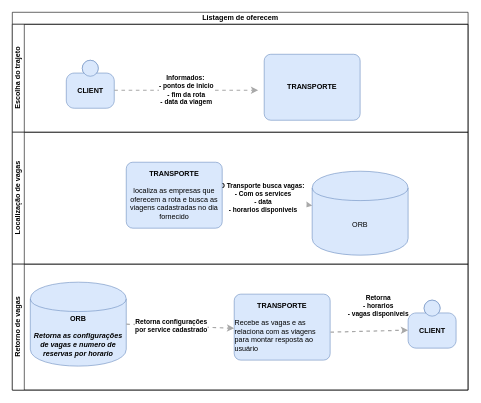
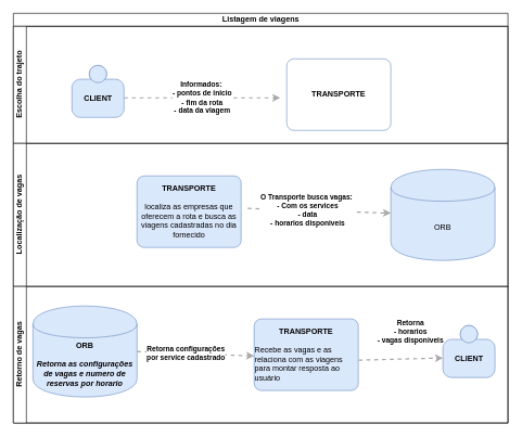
- <mxCell id="2" value="Listagem de oferecem" style="swimlane;html=1;childLayout=stackLayout;resizeParent=1;resizeParentMax=0;horizontal=1;startSize=20;horizontalStack=0;" vertex="1" parent="1"><mxGeometry x="20" y="20" width="760" height="630" as="geometry" /></mxCell>
+ <mxCell id="2" value="Listagem de viagens" style="swimlane;html=1;childLayout=stackLayout;resizeParent=1;resizeParentMax=0;horizontal=1;startSize=20;horizontalStack=0;" vertex="1" parent="1"><mxGeometry x="20" y="20" width="760" height="630" as="geometry" /></mxCell>
- <mxCell id="5" value="&lt;b&gt;TRANSPORTE&lt;/b&gt;" style="rounded=1;whiteSpace=wrap;html=1;labelBackgroundColor=none;fillColor=#dae8fc;fontColor=#000000;align=center;arcSize=10;strokeColor=#6c8ebf;points=[[0.25,0,0],[0.5,0,0],[0.75,0,0],[1,0.25,0],[1,0.5,0],[1,0.75,0],[0.75,1,0],[0.5,1,0],[0.25,1,0],[0,0.75,0],[0,0.5,0],[0,0.25,0]];" vertex="1" parent="3"><mxGeometry x="420" y="50" width="160" height="110.0" as="geometry" /></mxCell>
+ <mxCell id="5" value="&lt;b&gt;TRANSPORTE&lt;/b&gt;" style="rounded=1;whiteSpace=wrap;html=1;labelBackgroundColor=none;fillColor=#ffffff;fontColor=#000000;align=center;arcSize=10;strokeColor=#6c8ebf;points=[[0.25,0,0],[0.5,0,0],[0.75,0,0],[1,0.25,0],[1,0.5,0],[1,0.75,0],[0.75,1,0],[0.5,1,0],[0.25,1,0],[0,0.75,0],[0,0.5,0],[0,0.25,0]];" vertex="1" parent="3"><mxGeometry x="420" y="50" width="160" height="110.0" as="geometry" /></mxCell>
- <mxCell id="9" value="ORB" style="shape=cylinder;whiteSpace=wrap;html=1;boundedLbl=1;rounded=0;labelBackgroundColor=none;fillColor=#dae8fc;fontSize=12;fontColor=#000000;align=center;strokeColor=#6c8ebf;points=[[0.5,0,0],[1,0.25,0],[1,0.5,0],[1,0.75,0],[0.5,1,0],[0,0.75,0],[0,0.5,0],[0,0.25,0]];" vertex="1" parent="7"><mxGeometry x="500" y="65" width="160" height="140" as="geometry" /></mxCell>
+ <mxCell id="9" value="ORB" style="shape=cylinder;whiteSpace=wrap;html=1;boundedLbl=1;rounded=0;labelBackgroundColor=none;fillColor=#dae8fc;fontSize=12;fontColor=#000000;align=center;strokeColor=#6c8ebf;points=[[0.5,0,0],[1,0.25,0],[1,0.5,0],[1,0.75,0],[0.5,1,0],[0,0.75,0],[0,0.5,0],[0,0.25,0]];" vertex="1" parent="7"><mxGeometry x="580" y="40" width="160" height="140" as="geometry" /></mxCell>
